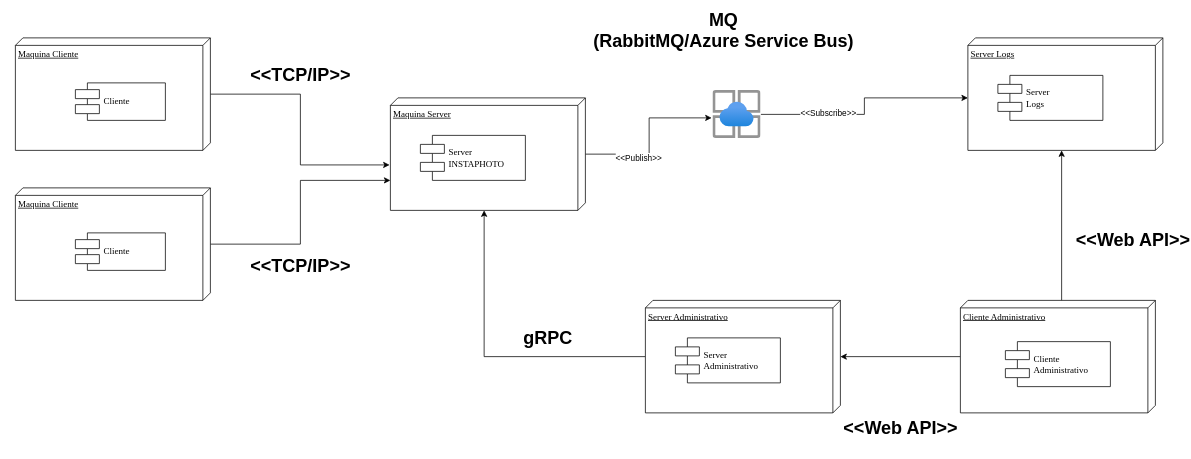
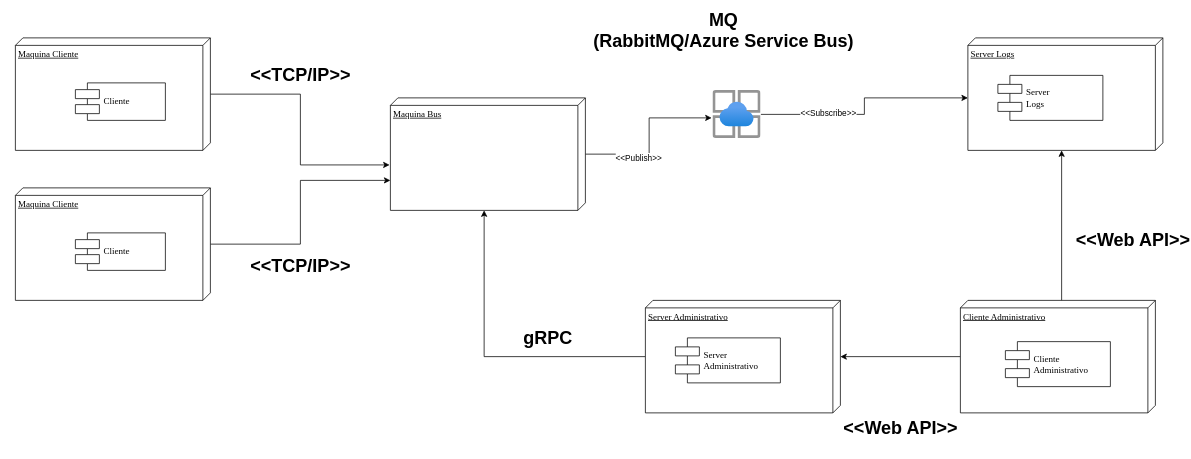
- <mxCell id="8" value="Maquina Server" style="verticalAlign=top;align=left;spacingTop=8;spacingLeft=2;spacingRight=12;shape=cube;size=10;direction=south;fontStyle=4;html=1;rounded=0;shadow=0;comic=0;labelBackgroundColor=none;strokeWidth=1;fontFamily=Verdana;fontSize=12" parent="1" vertex="1"><mxGeometry x="520" y="130" width="260" height="150" as="geometry" /></mxCell>
+ <mxCell id="8" value="Maquina Bus" style="verticalAlign=top;align=left;spacingTop=8;spacingLeft=2;spacingRight=12;shape=cube;size=10;direction=south;fontStyle=4;html=1;rounded=0;shadow=0;comic=0;labelBackgroundColor=none;strokeWidth=1;fontFamily=Verdana;fontSize=12" parent="1" vertex="1"><mxGeometry x="520" y="130" width="260" height="150" as="geometry" /></mxCell>
- <mxCell id="9" value="Server &lt;br&gt;INSTAPHOTO&lt;br&gt;" style="shape=component;align=left;spacingLeft=36;rounded=0;shadow=0;comic=0;labelBackgroundColor=none;strokeWidth=1;fontFamily=Verdana;fontSize=12;html=1;" parent="1" vertex="1"><mxGeometry x="560" y="180" width="140" height="60" as="geometry" /></mxCell>
